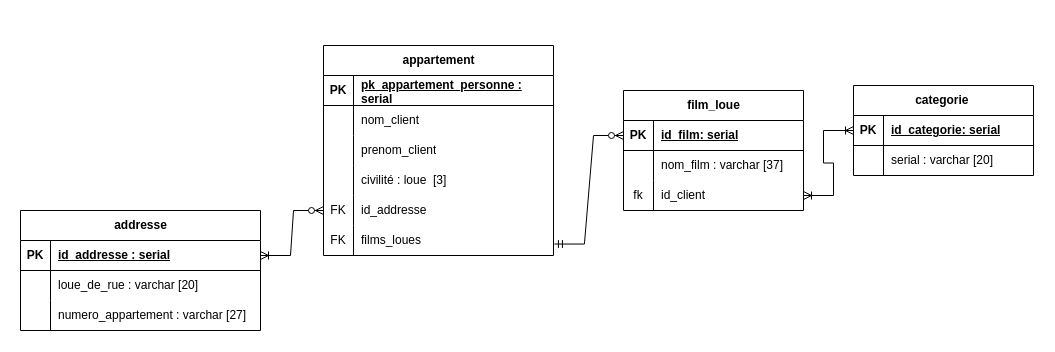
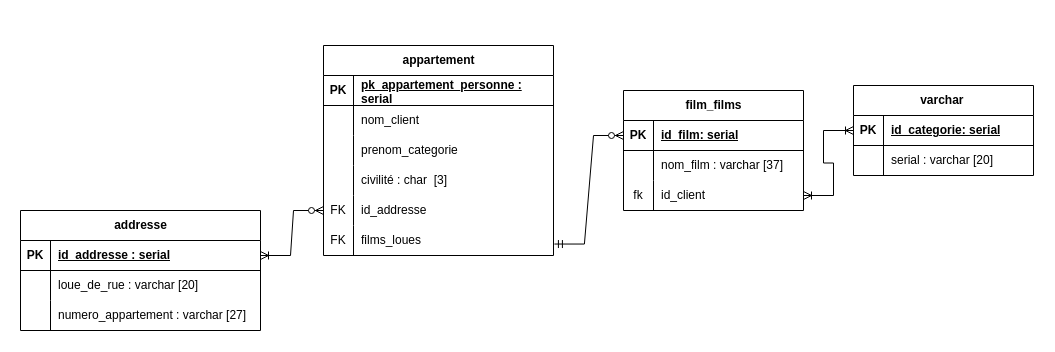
- <mxCell id="33" value="categorie&amp;nbsp;" style="shape=table;startSize=30;container=1;collapsible=1;childLayout=tableLayout;fixedRows=1;rowLines=0;fontStyle=1;align=center;resizeLast=1;html=1;" parent="1" vertex="1"><mxGeometry x="853" y="85" width="180" height="90" as="geometry" /></mxCell>
+ <mxCell id="33" value="varchar&amp;nbsp;" style="shape=table;startSize=30;container=1;collapsible=1;childLayout=tableLayout;fixedRows=1;rowLines=0;fontStyle=1;align=center;resizeLast=1;html=1;" parent="1" vertex="1"><mxGeometry x="853" y="85" width="180" height="90" as="geometry" /></mxCell>
- <mxCell id="2" value="film_loue" style="shape=table;startSize=30;container=1;collapsible=1;childLayout=tableLayout;fixedRows=1;rowLines=0;fontStyle=1;align=center;resizeLast=1;html=1;" parent="1" vertex="1"><mxGeometry x="623" y="90" width="180" height="120" as="geometry" /></mxCell>
+ <mxCell id="2" value="film_films" style="shape=table;startSize=30;container=1;collapsible=1;childLayout=tableLayout;fixedRows=1;rowLines=0;fontStyle=1;align=center;resizeLast=1;html=1;" parent="1" vertex="1"><mxGeometry x="623" y="90" width="180" height="120" as="geometry" /></mxCell>
- <mxCell id="21" value="prenom_client" style="shape=partialRectangle;connectable=0;fillColor=none;top=0;left=0;bottom=0;right=0;align=left;spacingLeft=6;overflow=hidden;whiteSpace=wrap;html=1;" parent="19" vertex="1"><mxGeometry x="30" width="200" height="30" as="geometry"><mxRectangle width="200" height="30" as="alternateBounds" /></mxGeometry></mxCell>
+ <mxCell id="21" value="prenom_categorie" style="shape=partialRectangle;connectable=0;fillColor=none;top=0;left=0;bottom=0;right=0;align=left;spacingLeft=6;overflow=hidden;whiteSpace=wrap;html=1;" parent="19" vertex="1"><mxGeometry x="30" width="200" height="30" as="geometry"><mxRectangle width="200" height="30" as="alternateBounds" /></mxGeometry></mxCell>
- <mxCell id="24" value="civilité : loue&amp;nbsp; [3]" style="shape=partialRectangle;connectable=0;fillColor=none;top=0;left=0;bottom=0;right=0;align=left;spacingLeft=6;overflow=hidden;whiteSpace=wrap;html=1;" parent="22" vertex="1"><mxGeometry x="30" width="200" height="30" as="geometry"><mxRectangle width="200" height="30" as="alternateBounds" /></mxGeometry></mxCell>
+ <mxCell id="24" value="civilité : char&amp;nbsp; [3]" style="shape=partialRectangle;connectable=0;fillColor=none;top=0;left=0;bottom=0;right=0;align=left;spacingLeft=6;overflow=hidden;whiteSpace=wrap;html=1;" parent="22" vertex="1"><mxGeometry x="30" width="200" height="30" as="geometry"><mxRectangle width="200" height="30" as="alternateBounds" /></mxGeometry></mxCell>
